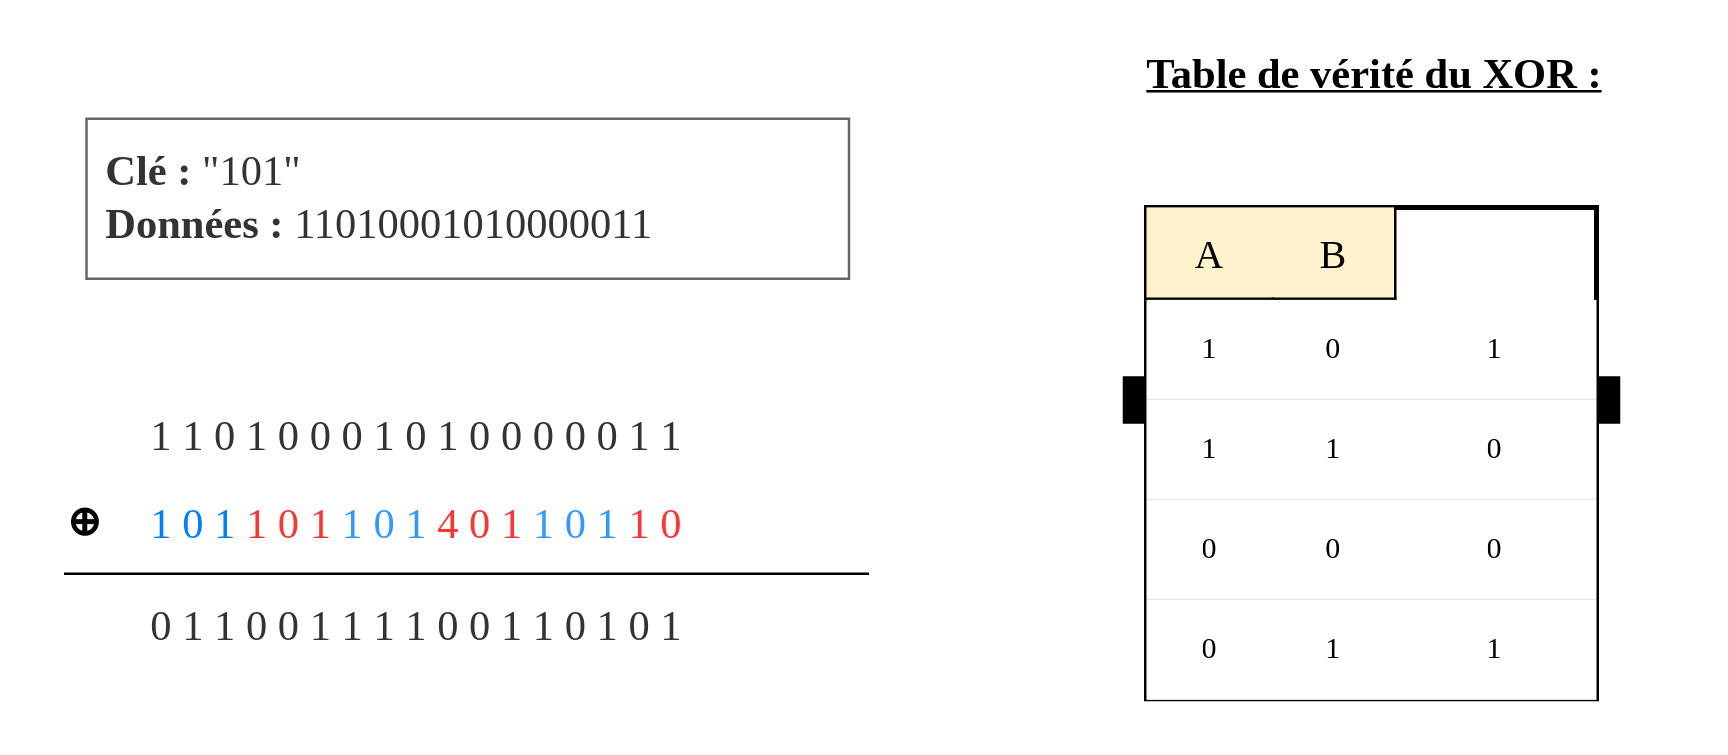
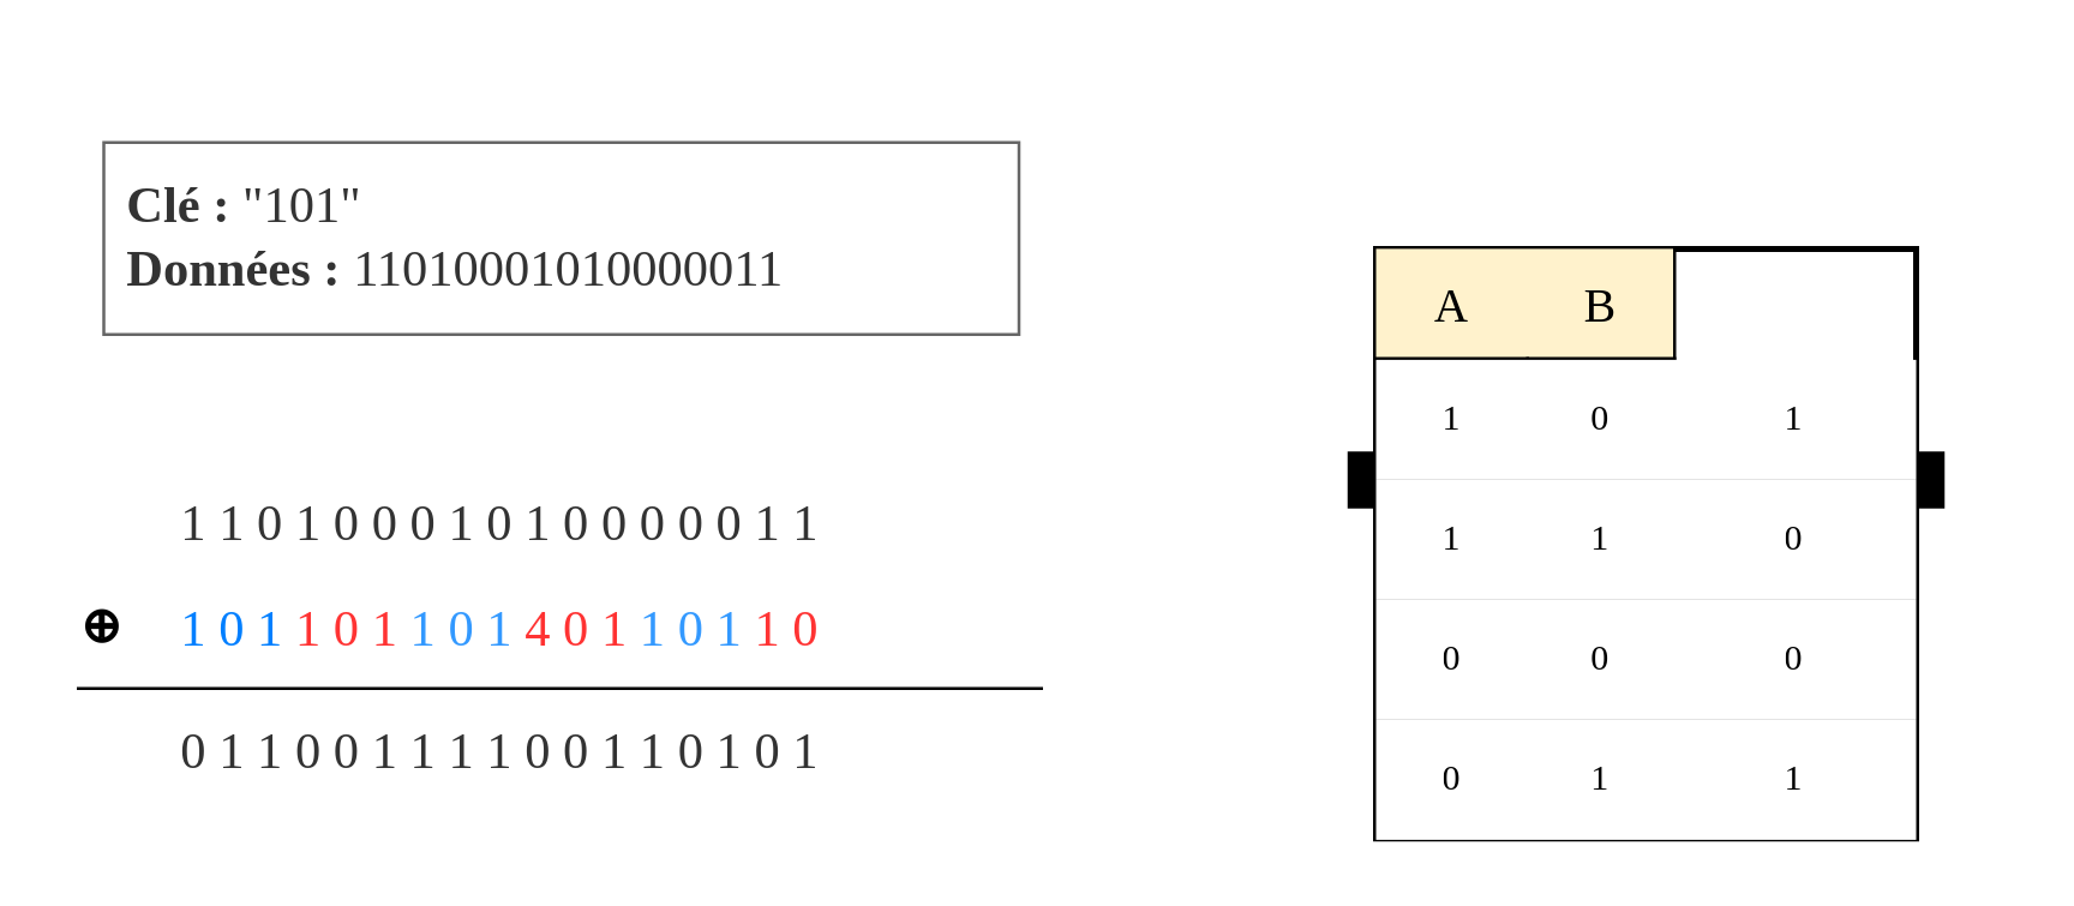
- <mxCell id="11" value="&lt;font style=&quot;font-size: 17px&quot;&gt;&lt;u&gt;&lt;b&gt;Table de vérité du XOR :&lt;/b&gt;&lt;/u&gt;&lt;/font&gt;" style="text;html=1;align=center;verticalAlign=middle;resizable=0;points=[];autosize=1;fontFamily=Verdana;" vertex="1" parent="10"><mxGeometry width="241" height="20" as="geometry" /></mxCell>
